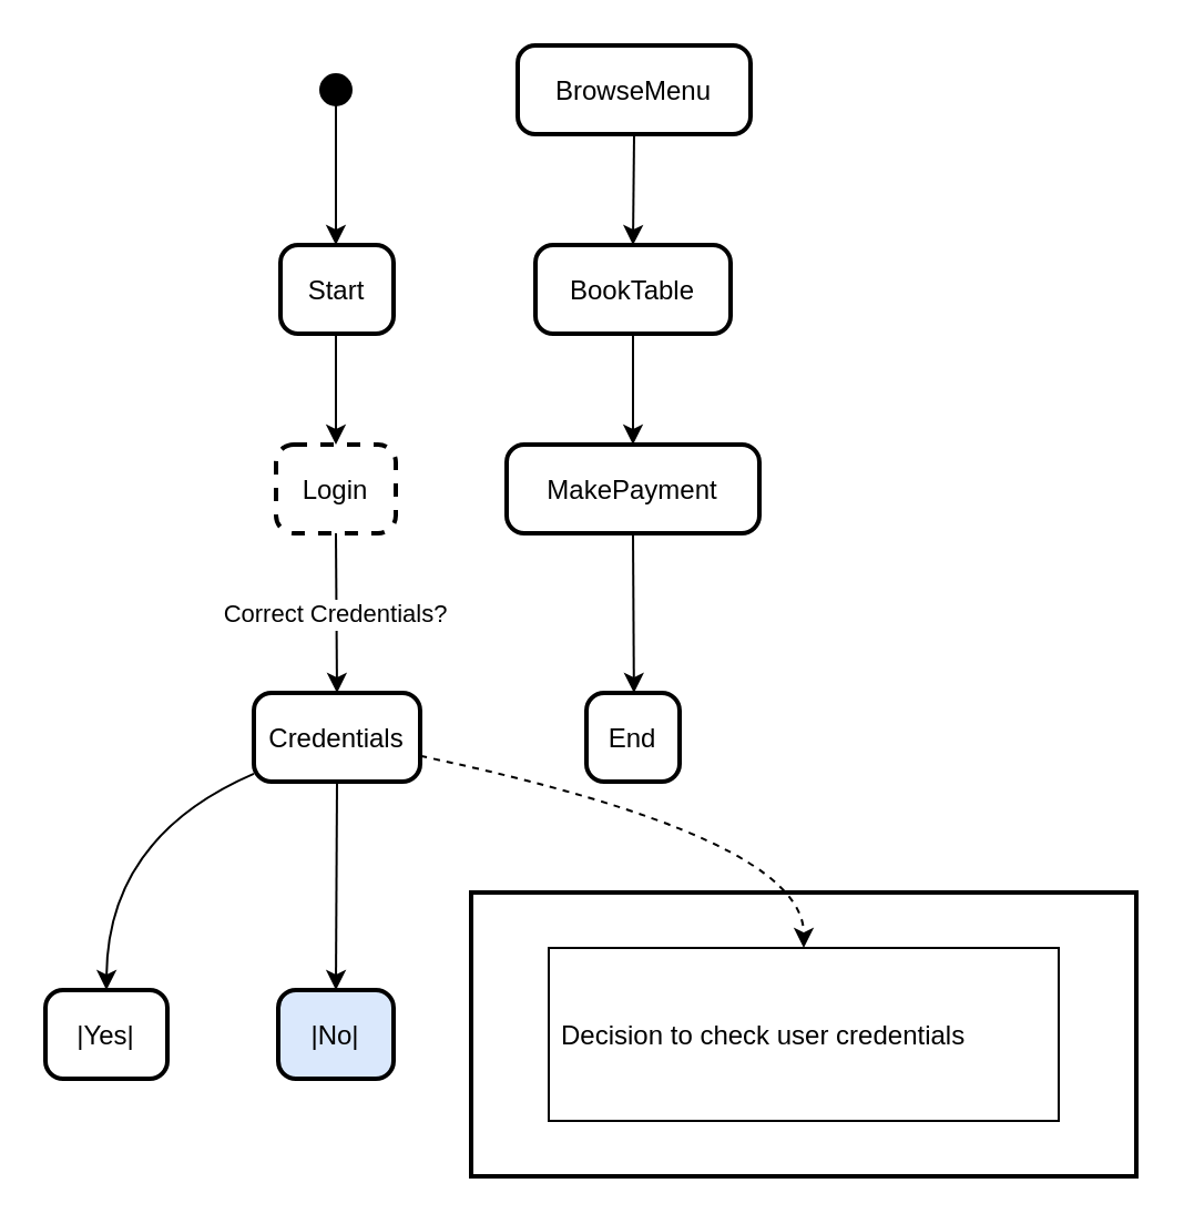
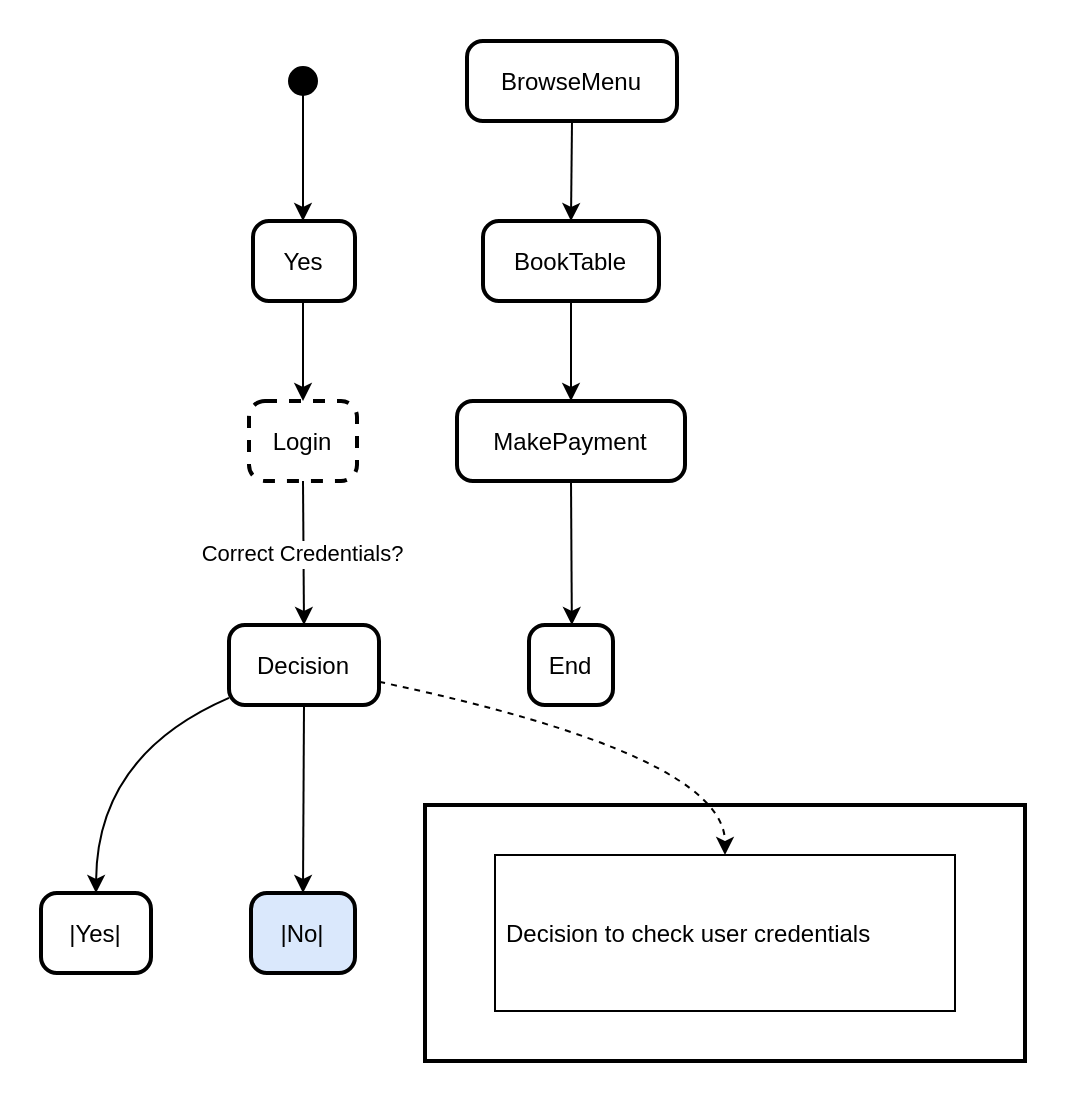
- <mxCell id="3" value="Start" style="rounded=1;arcSize=20;strokeWidth=2" vertex="1" parent="1"><mxGeometry x="126" y="110" width="51" height="40" as="geometry" /></mxCell>
+ <mxCell id="3" value="Yes" style="rounded=1;arcSize=20;strokeWidth=2" vertex="1" parent="1"><mxGeometry x="126" y="110" width="51" height="40" as="geometry" /></mxCell>
- <mxCell id="5" value="Credentials" style="rounded=1;arcSize=20;strokeWidth=2" vertex="1" parent="1"><mxGeometry x="114" y="312" width="75" height="40" as="geometry" /></mxCell>
+ <mxCell id="5" value="Decision" style="rounded=1;arcSize=20;strokeWidth=2" vertex="1" parent="1"><mxGeometry x="114" y="312" width="75" height="40" as="geometry" /></mxCell>
